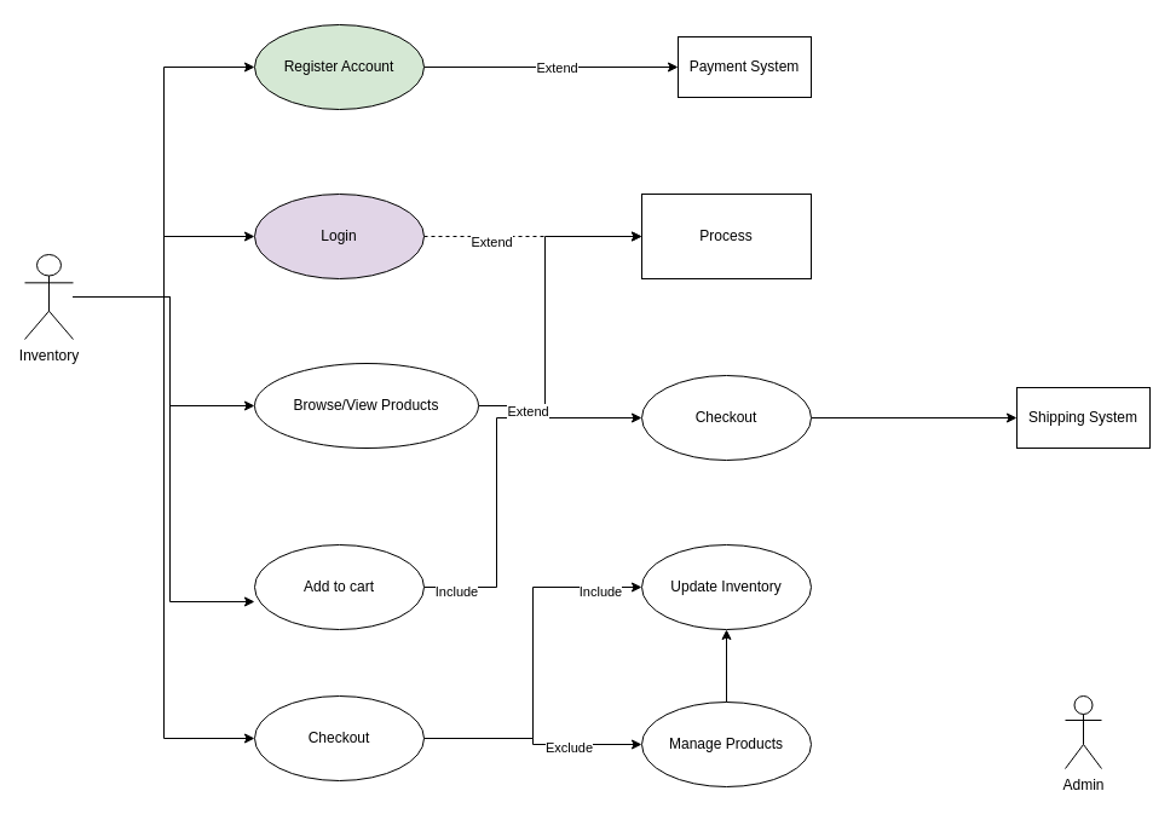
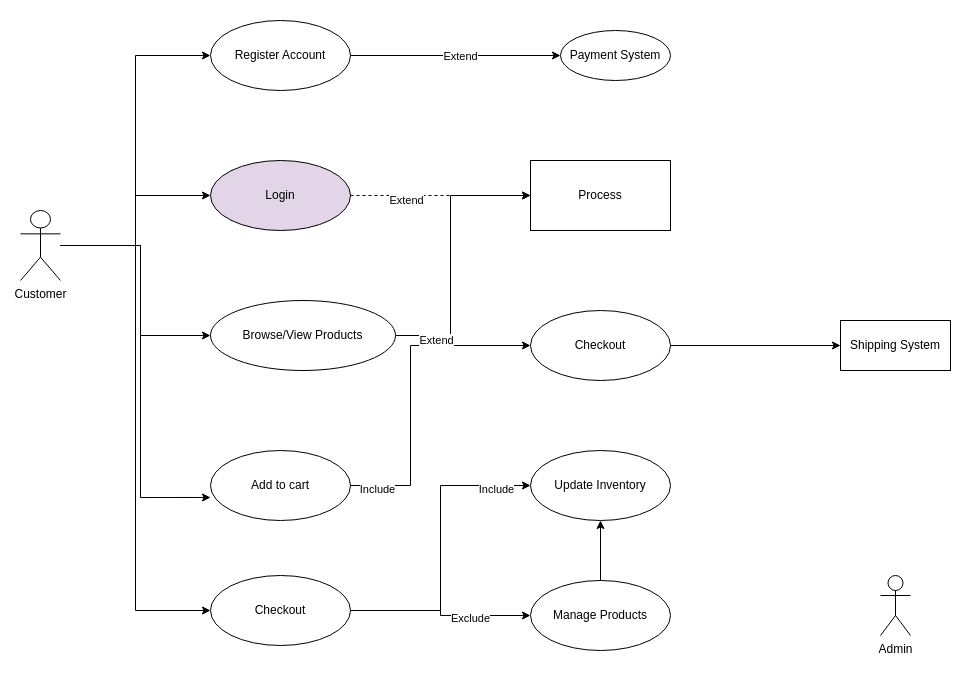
- <mxCell id="12" value="Register Account" style="ellipse;whiteSpace=wrap;html=1;fillColor=#d5e8d4;" vertex="1" parent="1"><mxGeometry x="210" y="20" width="140" height="70" as="geometry" /></mxCell>
+ <mxCell id="12" value="Register Account" style="ellipse;whiteSpace=wrap;html=1;" vertex="1" parent="1"><mxGeometry x="210" y="20" width="140" height="70" as="geometry" /></mxCell>
- <mxCell id="24" value="Payment System" style="html=1;whiteSpace=wrap;" vertex="1" parent="1"><mxGeometry x="560" y="30" width="110" height="50" as="geometry" /></mxCell>
+ <mxCell id="24" value="Payment System" style="ellipse;html=1;whiteSpace=wrap;" vertex="1" parent="1"><mxGeometry x="560" y="30" width="110" height="50" as="geometry" /></mxCell>
- <mxCell id="6" value="Inventory" style="shape=umlActor;verticalLabelPosition=bottom;verticalAlign=top;html=1;" vertex="1" parent="1"><mxGeometry x="20" y="210" width="40" height="70" as="geometry" /></mxCell>
+ <mxCell id="6" value="Customer" style="shape=umlActor;verticalLabelPosition=bottom;verticalAlign=top;html=1;" vertex="1" parent="1"><mxGeometry x="20" y="210" width="40" height="70" as="geometry" /></mxCell>
